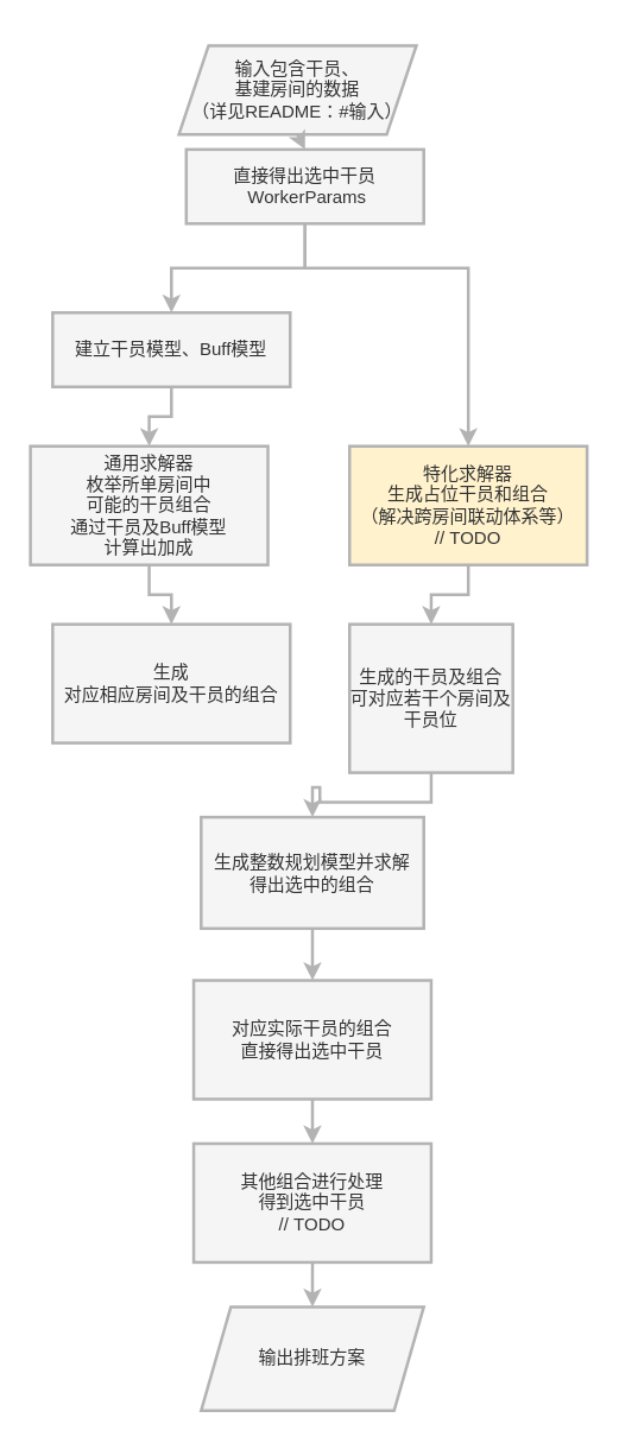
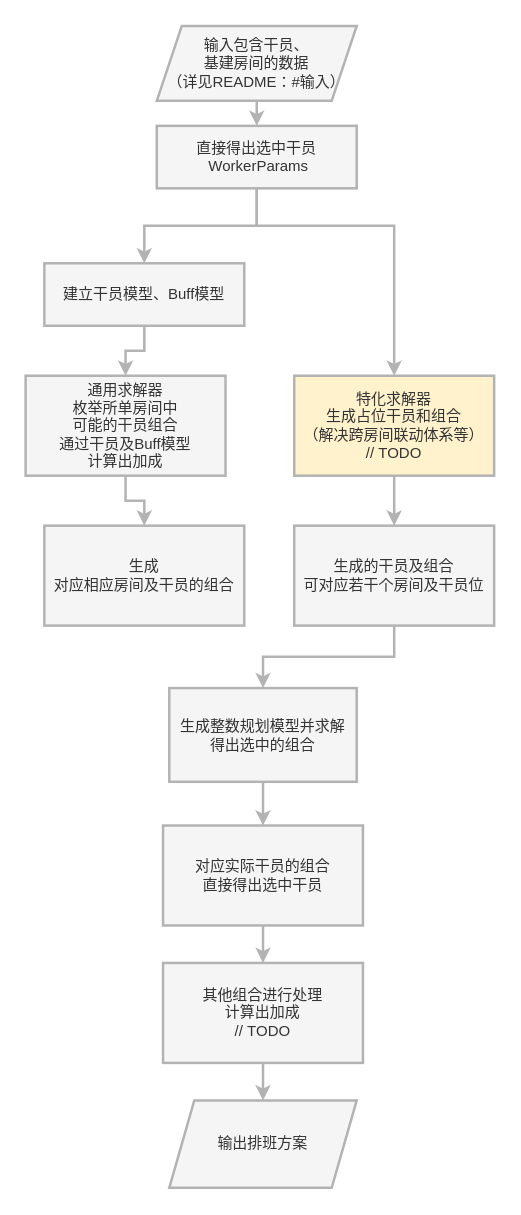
- <mxCell id="2" value="输入包含干员、&lt;br&gt;基建房间的数据&lt;br&gt;（详见README：#输入）" style="shape=parallelogram;perimeter=parallelogramPerimeter;whiteSpace=wrap;html=1;fixedSize=1;fontFamily=Helvetica;fontSize=12;align=center;strokeColor=#B3B3B3;fillColor=#f5f5f5;fontColor=#333333;strokeWidth=2;" parent="1" vertex="1"><mxGeometry x="120" y="30" width="160" height="60" as="geometry" /></mxCell>
+ <mxCell id="2" value="输入包含干员、&lt;br&gt;基建房间的数据&lt;br&gt;（详见README：#输入）" style="shape=parallelogram;perimeter=parallelogramPerimeter;whiteSpace=wrap;html=1;fixedSize=1;fontFamily=Helvetica;fontSize=12;align=center;strokeColor=#B3B3B3;fillColor=#f5f5f5;fontColor=#333333;strokeWidth=2;" parent="1" vertex="1"><mxGeometry x="125" y="20" width="160" height="60" as="geometry" /></mxCell>
- <mxCell id="16" value="生成的干员及组合&lt;br&gt;可对应若干个房间及干员位" style="rounded=0;whiteSpace=wrap;html=1;fillColor=#f5f5f5;strokeColor=#B3B3B3;fontColor=#333333;strokeWidth=2;" parent="1" vertex="1"><mxGeometry x="235" y="420" width="110" height="100" as="geometry" /></mxCell>
+ <mxCell id="16" value="生成的干员及组合&lt;br&gt;可对应若干个房间及干员位" style="rounded=0;whiteSpace=wrap;html=1;fillColor=#f5f5f5;strokeColor=#B3B3B3;fontColor=#333333;strokeWidth=2;" parent="1" vertex="1"><mxGeometry x="235" y="420" width="160" height="80" as="geometry" /></mxCell>
- <mxCell id="21" value="其他组合进行处理&lt;br&gt;得到选中干员&lt;br&gt;// TODO" style="rounded=0;whiteSpace=wrap;html=1;fillColor=#f5f5f5;strokeColor=#B3B3B3;fontColor=#333333;strokeWidth=2;" parent="1" vertex="1"><mxGeometry x="130" y="770" width="160" height="80" as="geometry" /></mxCell>
+ <mxCell id="21" value="其他组合进行处理&lt;br&gt;计算出加成&lt;br&gt;// TODO" style="rounded=0;whiteSpace=wrap;html=1;fillColor=#f5f5f5;strokeColor=#B3B3B3;fontColor=#333333;strokeWidth=2;" parent="1" vertex="1"><mxGeometry x="130" y="770" width="160" height="80" as="geometry" /></mxCell>
